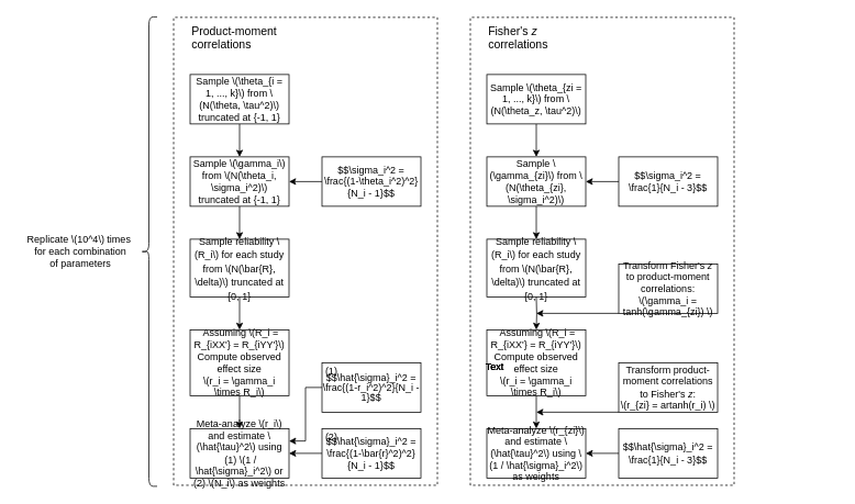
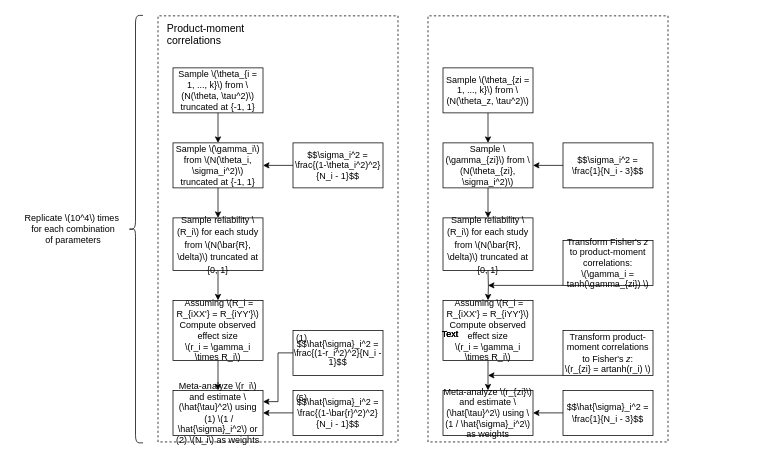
- <mxCell id="36" value="&lt;div style=&quot;font-size: 13px;&quot; align=&quot;left&quot;&gt;&lt;font style=&quot;font-size: 14px;&quot;&gt;Product-moment correlations&lt;/font&gt;&lt;/div&gt;" style="text;html=1;strokeColor=none;fillColor=none;align=left;verticalAlign=middle;whiteSpace=wrap;rounded=0;" parent="1" vertex="1"><mxGeometry x="230" y="30" width="120" height="30" as="geometry" /></mxCell>
+ <mxCell id="36" value="&lt;div style=&quot;font-size: 13px;&quot; align=&quot;left&quot;&gt;&lt;font style=&quot;font-size: 14px;&quot;&gt;Product-moment correlations&lt;/font&gt;&lt;/div&gt;" style="text;html=1;strokeColor=none;fillColor=none;align=left;verticalAlign=middle;whiteSpace=wrap;rounded=0;" parent="1" vertex="1"><mxGeometry x="220" y="30" width="120" height="30" as="geometry" /></mxCell>
- <mxCell id="37" value="&lt;div style=&quot;font-size: 14px;&quot; align=&quot;left&quot;&gt;Fisher's &lt;i&gt;z&lt;/i&gt; correlations&lt;/div&gt;" style="text;html=1;strokeColor=none;fillColor=none;align=left;verticalAlign=middle;whiteSpace=wrap;rounded=0;" parent="1" vertex="1"><mxGeometry x="590" y="30" width="120" height="30" as="geometry" /></mxCell>
- <mxCell id="44" value="&lt;div&gt;&amp;nbsp;(2)&lt;/div&gt;" style="text;html=1;strokeColor=none;fillColor=none;align=center;verticalAlign=middle;whiteSpace=wrap;rounded=0;" vertex="1" parent="1"><mxGeometry x="390" y="520" width="20" height="20" as="geometry" /></mxCell>
+ <mxCell id="44" value="&lt;div&gt;&amp;nbsp;(5)&lt;/div&gt;" style="text;html=1;strokeColor=none;fillColor=none;align=center;verticalAlign=middle;whiteSpace=wrap;rounded=0;" vertex="1" parent="1"><mxGeometry x="390" y="520" width="20" height="20" as="geometry" /></mxCell>
